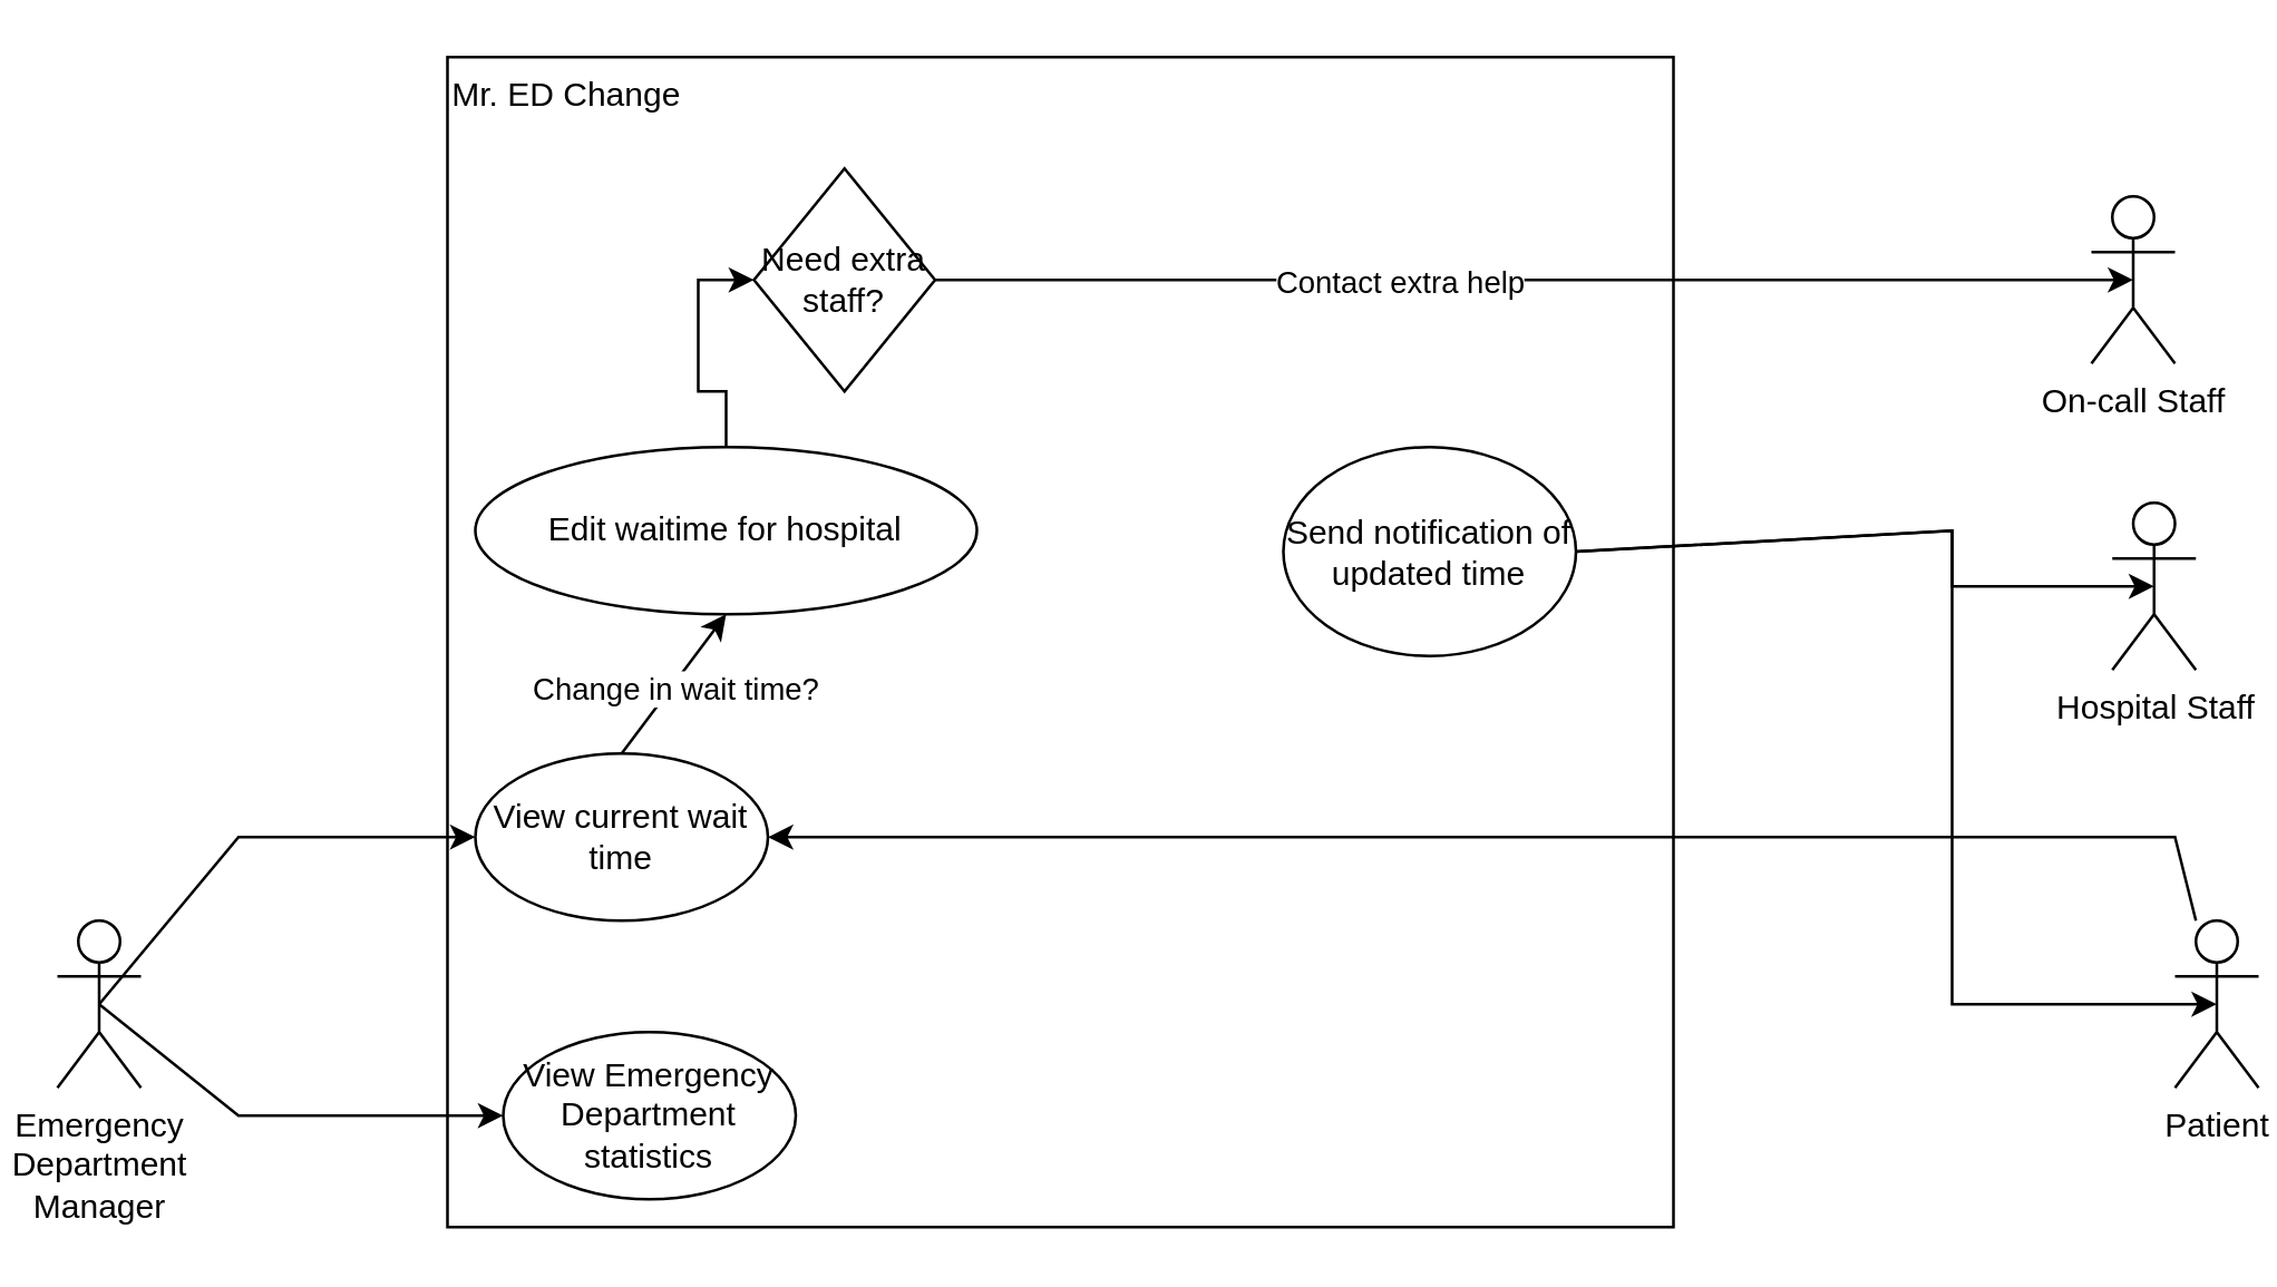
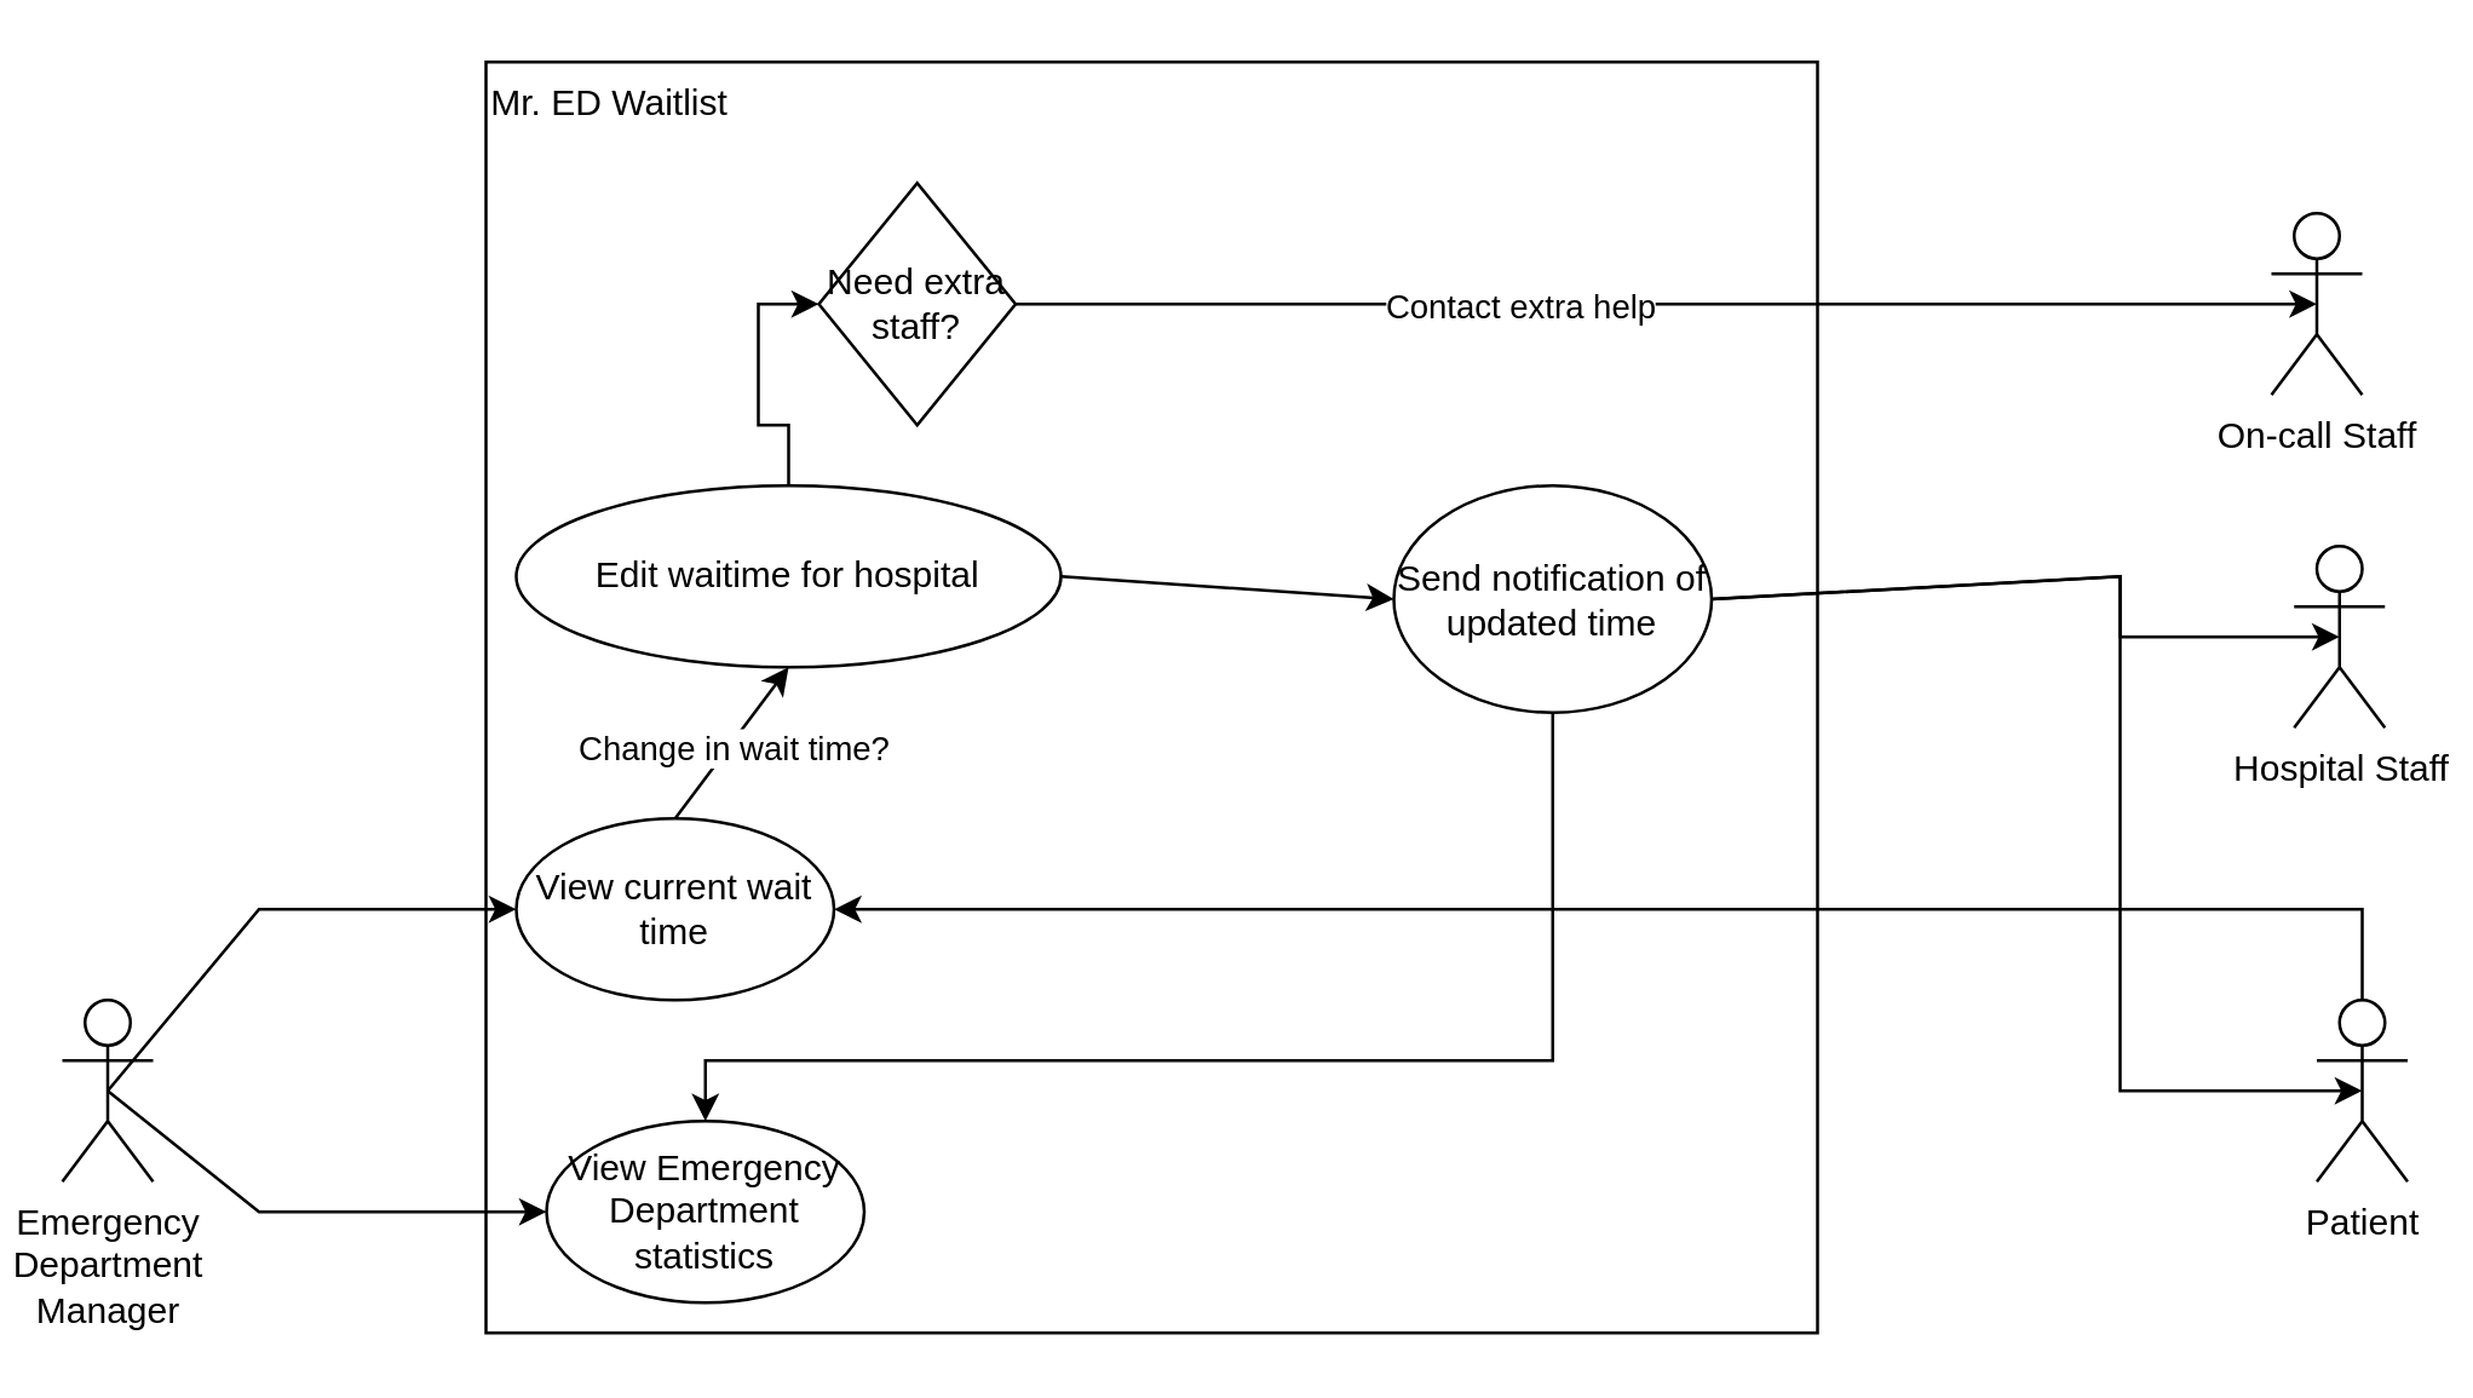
- <mxCell id="2" value="Mr. ED Change&lt;br&gt;&lt;div&gt;&lt;br&gt;&lt;/div&gt;" style="rounded=0;whiteSpace=wrap;html=1;fillColor=none;align=left;verticalAlign=top;" parent="1" vertex="1"><mxGeometry x="160" y="20" width="440" height="420" as="geometry" /></mxCell>
+ <mxCell id="2" value="Mr. ED Waitlist&lt;br&gt;&lt;div&gt;&lt;br&gt;&lt;/div&gt;" style="rounded=0;whiteSpace=wrap;html=1;fillColor=none;align=left;verticalAlign=top;" parent="1" vertex="1"><mxGeometry x="160" y="20" width="440" height="420" as="geometry" /></mxCell>
+ <mxCell id="14" value="" style="endArrow=classic;html=1;rounded=0;entryX=0;entryY=0.5;entryDx=0;entryDy=0;exitX=1;exitY=0.5;exitDx=0;exitDy=0;" parent="1" source="5" target="13" edge="1"><mxGeometry width="50" height="50" relative="1" as="geometry"><mxPoint x="462.5" y="190" as="sourcePoint" /><mxPoint x="680.5" y="250" as="targetPoint" /></mxGeometry></mxCell>
+ <mxCell id="12" value="" style="edgeStyle=orthogonalEdgeStyle;rounded=0;orthogonalLoop=1;jettySize=auto;html=1;entryX=0.5;entryY=0;entryDx=0;entryDy=0;" parent="1" source="13" target="18" edge="1"><mxGeometry relative="1" as="geometry"><mxPoint x="470" y="300" as="targetPoint" /><Array as="points"><mxPoint x="380" y="350" /><mxPoint x="222" y="350" /></Array></mxGeometry></mxCell>
- <mxCell id="7" value="Patient" style="shape=umlActor;verticalLabelPosition=bottom;verticalAlign=top;html=1;outlineConnect=0;align=center;" parent="1" vertex="1"><mxGeometry x="780" y="330" width="30" height="60" as="geometry" /></mxCell>
+ <mxCell id="7" value="Patient" style="shape=umlActor;verticalLabelPosition=bottom;verticalAlign=top;html=1;outlineConnect=0;align=center;" parent="1" vertex="1"><mxGeometry x="765" y="330" width="30" height="60" as="geometry" /></mxCell>
